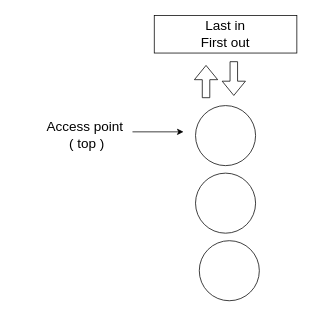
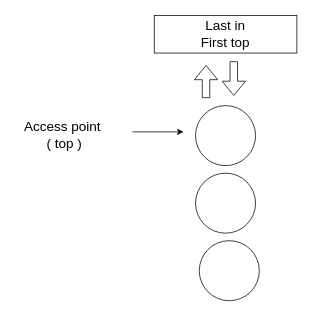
- <mxCell id="9" value="&amp;nbsp;Last in&amp;nbsp;&lt;br&gt;First out" style="rounded=0;whiteSpace=wrap;html=1;fontSize=18;align=center;verticalAlign=middle;" vertex="1" parent="1"><mxGeometry x="205" y="20" width="190" height="50" as="geometry" /></mxCell>
+ <mxCell id="9" value="&amp;nbsp;Last in&amp;nbsp;&lt;br&gt;First top" style="rounded=0;whiteSpace=wrap;html=1;fontSize=18;align=center;verticalAlign=middle;" vertex="1" parent="1"><mxGeometry x="205" y="20" width="190" height="50" as="geometry" /></mxCell>
- <mxCell id="8" value="Access point&amp;nbsp;&lt;br&gt;( top )" style="text;html=1;align=center;verticalAlign=middle;resizable=0;points=[];autosize=1;strokeColor=none;fillColor=none;fontSize=18;" vertex="1" parent="1"><mxGeometry x="50" y="150" width="130" height="60" as="geometry" /></mxCell>
+ <mxCell id="8" value="Access point&amp;nbsp;&lt;br&gt;( top )" style="text;html=1;align=center;verticalAlign=middle;resizable=0;points=[];autosize=1;strokeColor=none;fillColor=none;fontSize=18;" vertex="1" parent="1"><mxGeometry x="20" y="150" width="130" height="60" as="geometry" /></mxCell>
